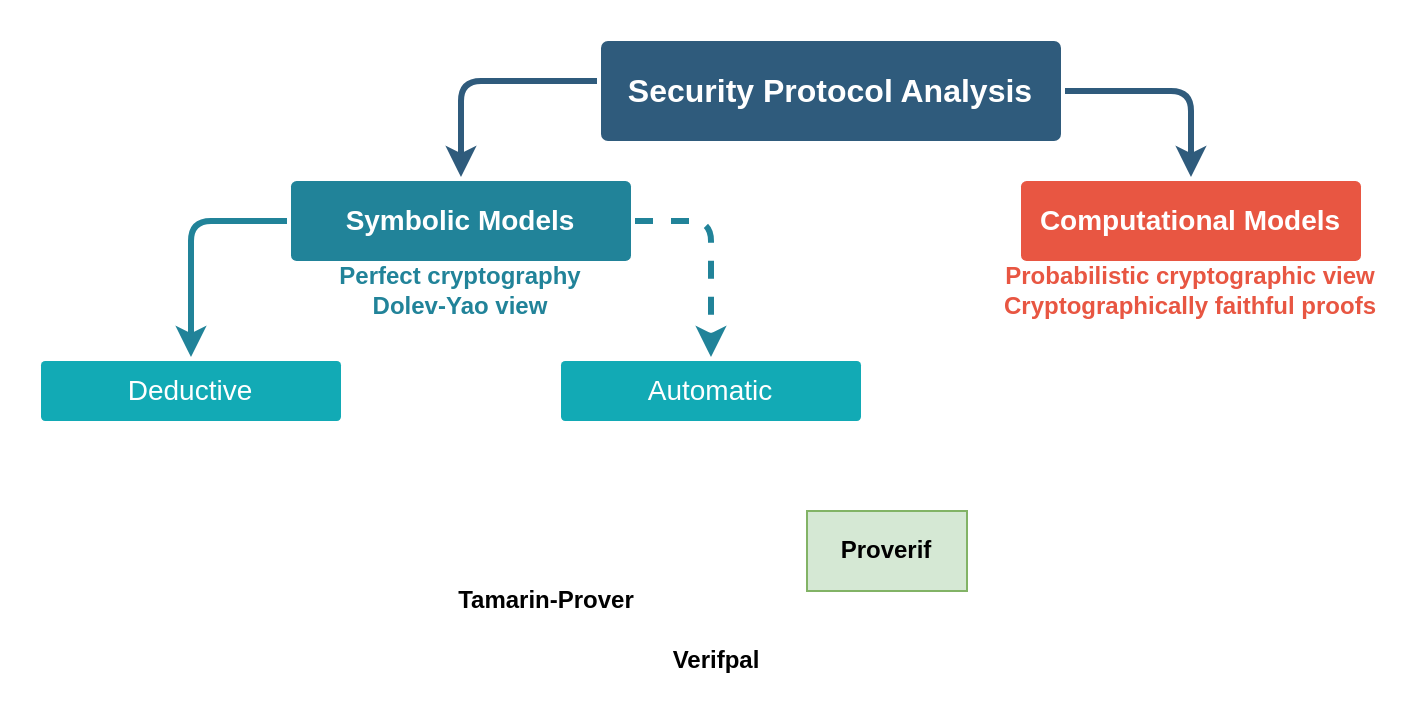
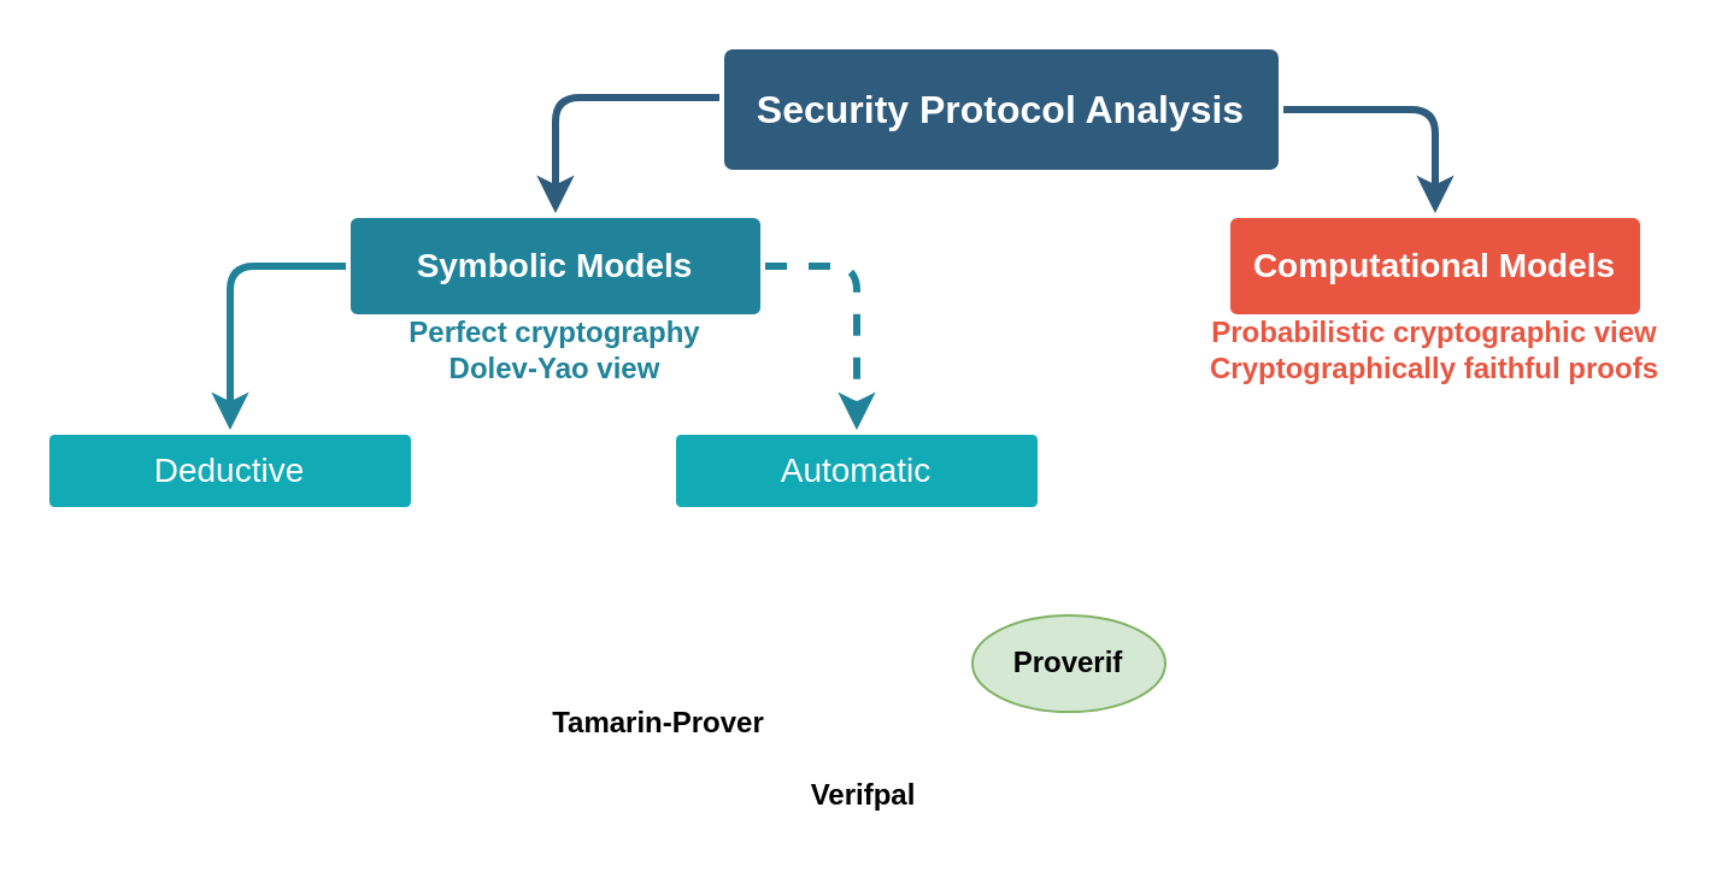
- <mxCell id="13" value="&lt;div&gt;Proverif&lt;/div&gt;" style="html=1;whiteSpace=wrap;container=1;recursiveResize=0;collapsible=0;fontStyle=1;fillColor=#d5e8d4;strokeColor=#82b366;" parent="1" vertex="1"><mxGeometry x="403" y="255" width="80" height="40" as="geometry" /></mxCell>
+ <mxCell id="13" value="&lt;div&gt;Proverif&lt;/div&gt;" style="ellipse;html=1;whiteSpace=wrap;container=1;recursiveResize=0;collapsible=0;fontStyle=1;fillColor=#d5e8d4;strokeColor=#82b366;" parent="1" vertex="1"><mxGeometry x="403" y="255" width="80" height="40" as="geometry" /></mxCell>
